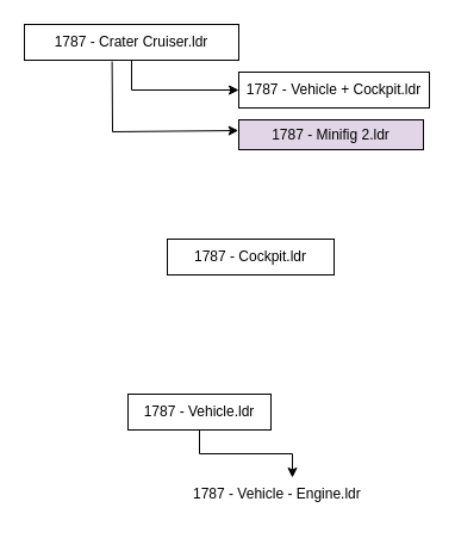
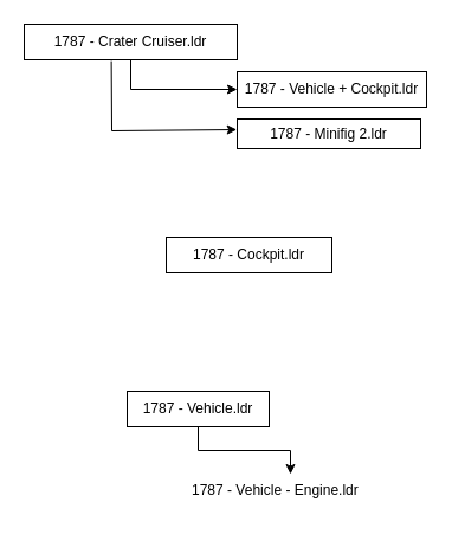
- <mxCell id="4" value="1787 - Minifig 2.ldr" style="rounded=0;whiteSpace=wrap;html=1;fillColor=#e1d5e7;" vertex="1" parent="1"><mxGeometry x="200" y="100" width="155" height="25" as="geometry" /></mxCell>
+ <mxCell id="4" value="1787 - Minifig 2.ldr" style="rounded=0;whiteSpace=wrap;html=1;" vertex="1" parent="1"><mxGeometry x="200" y="100" width="155" height="25" as="geometry" /></mxCell>
